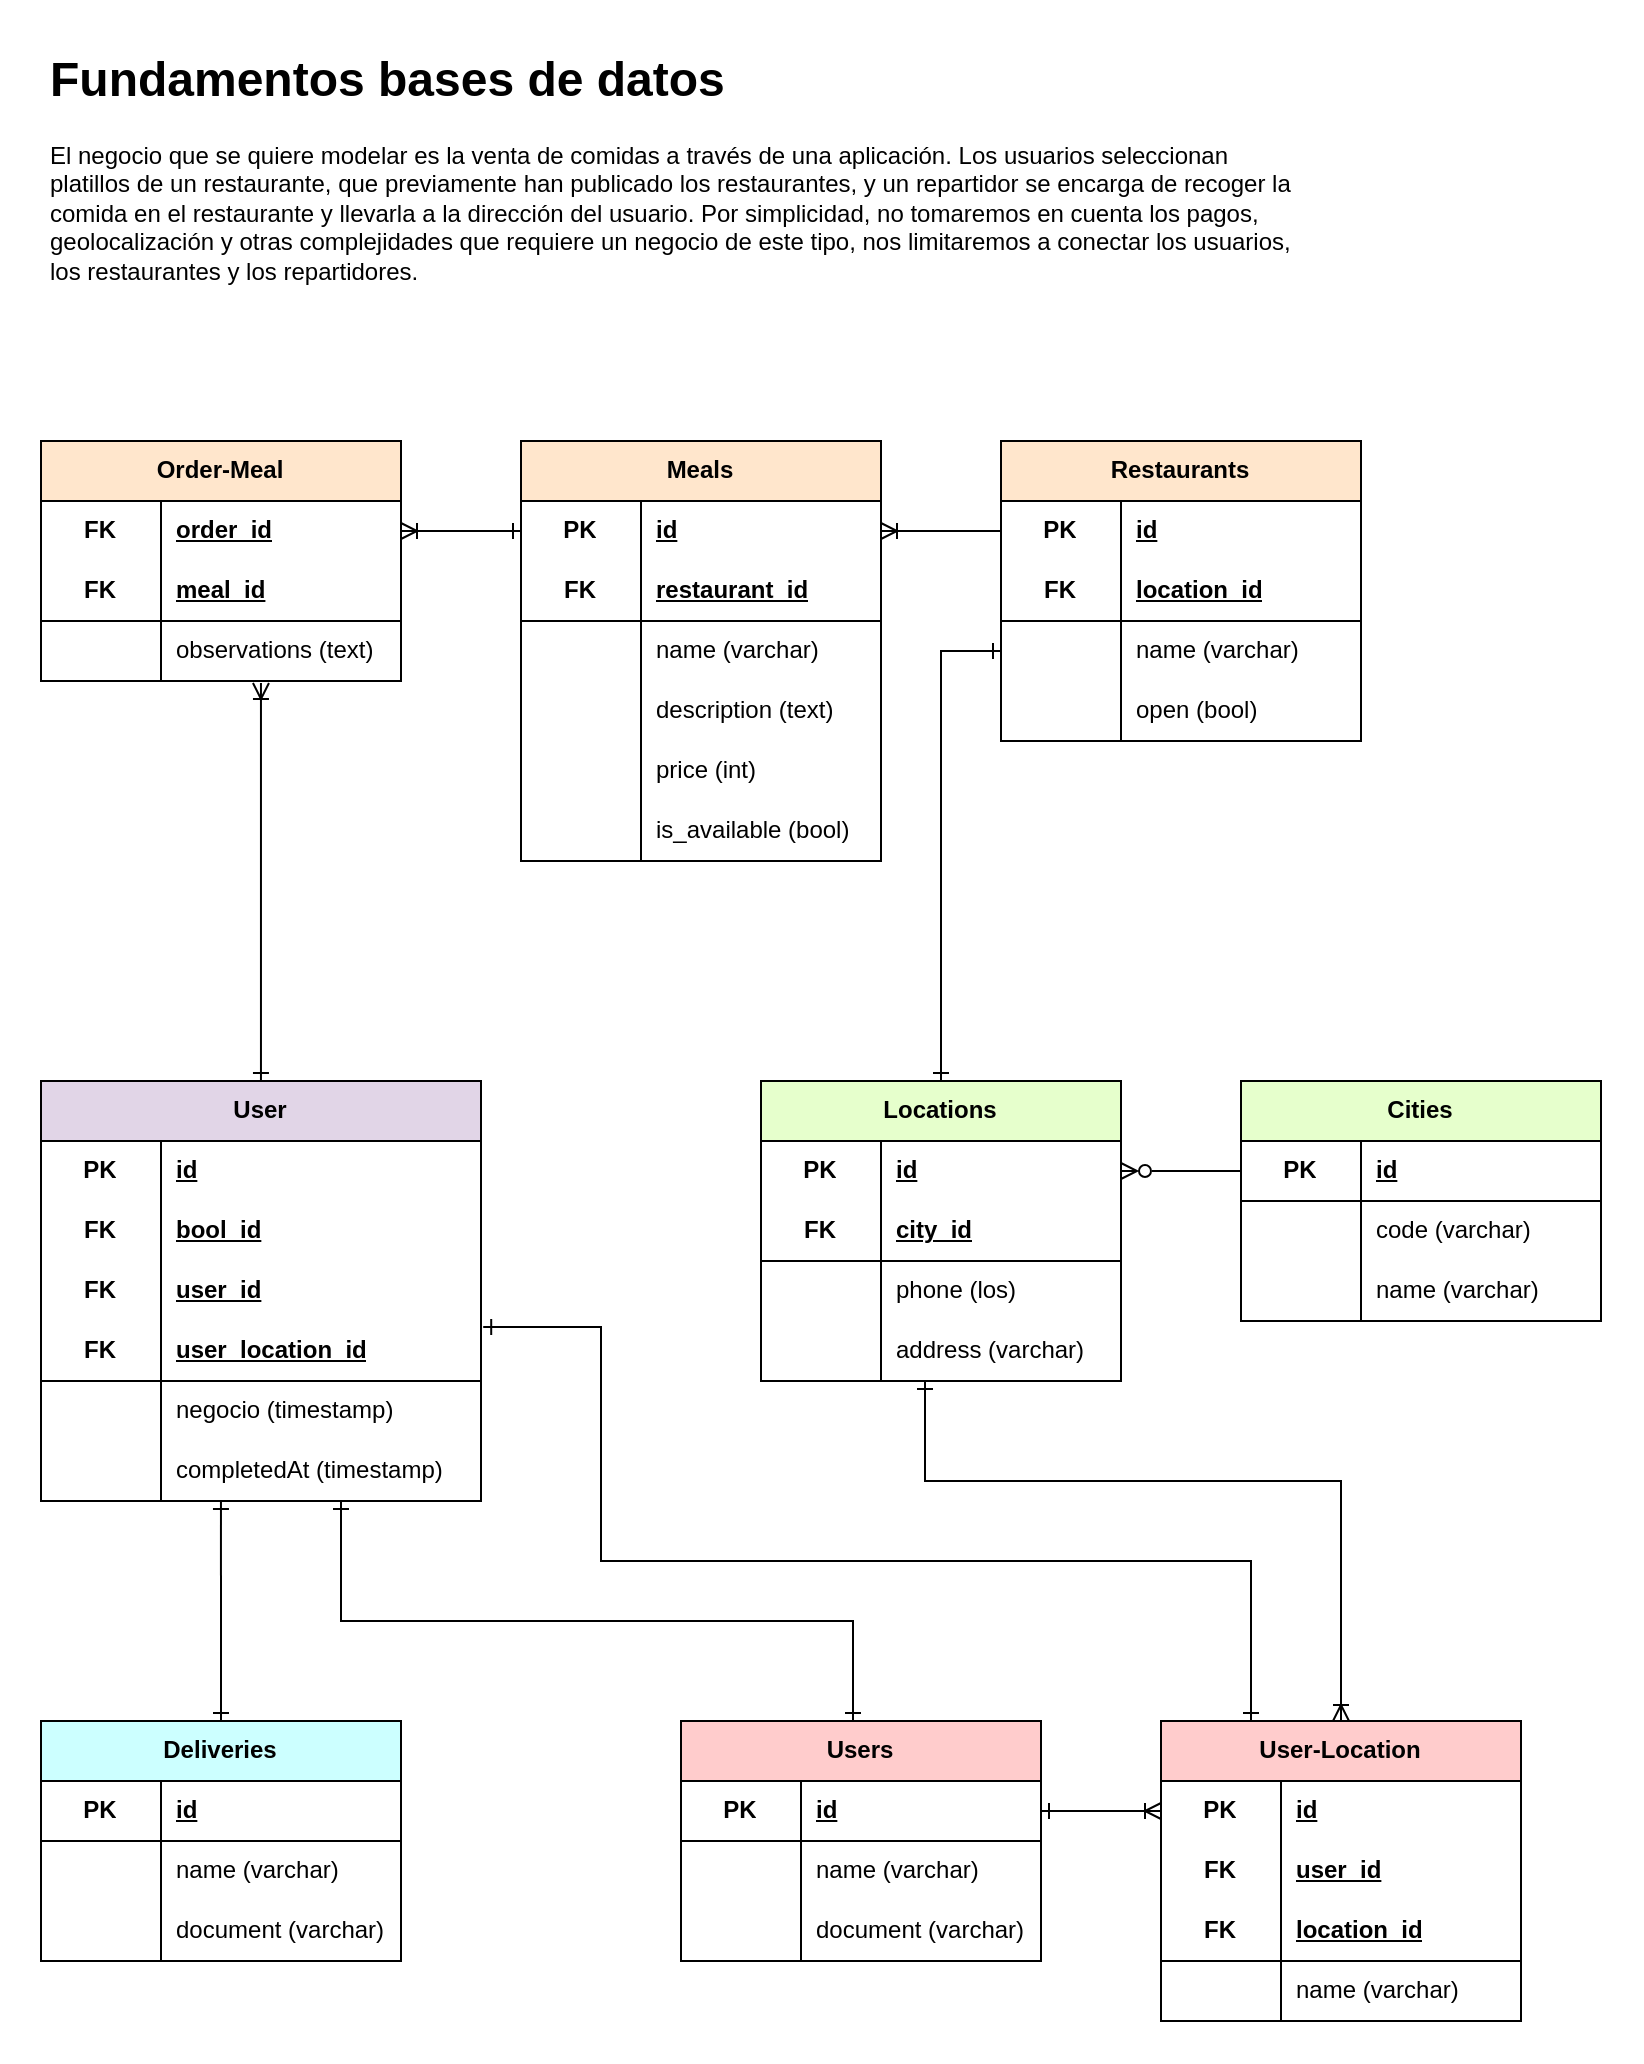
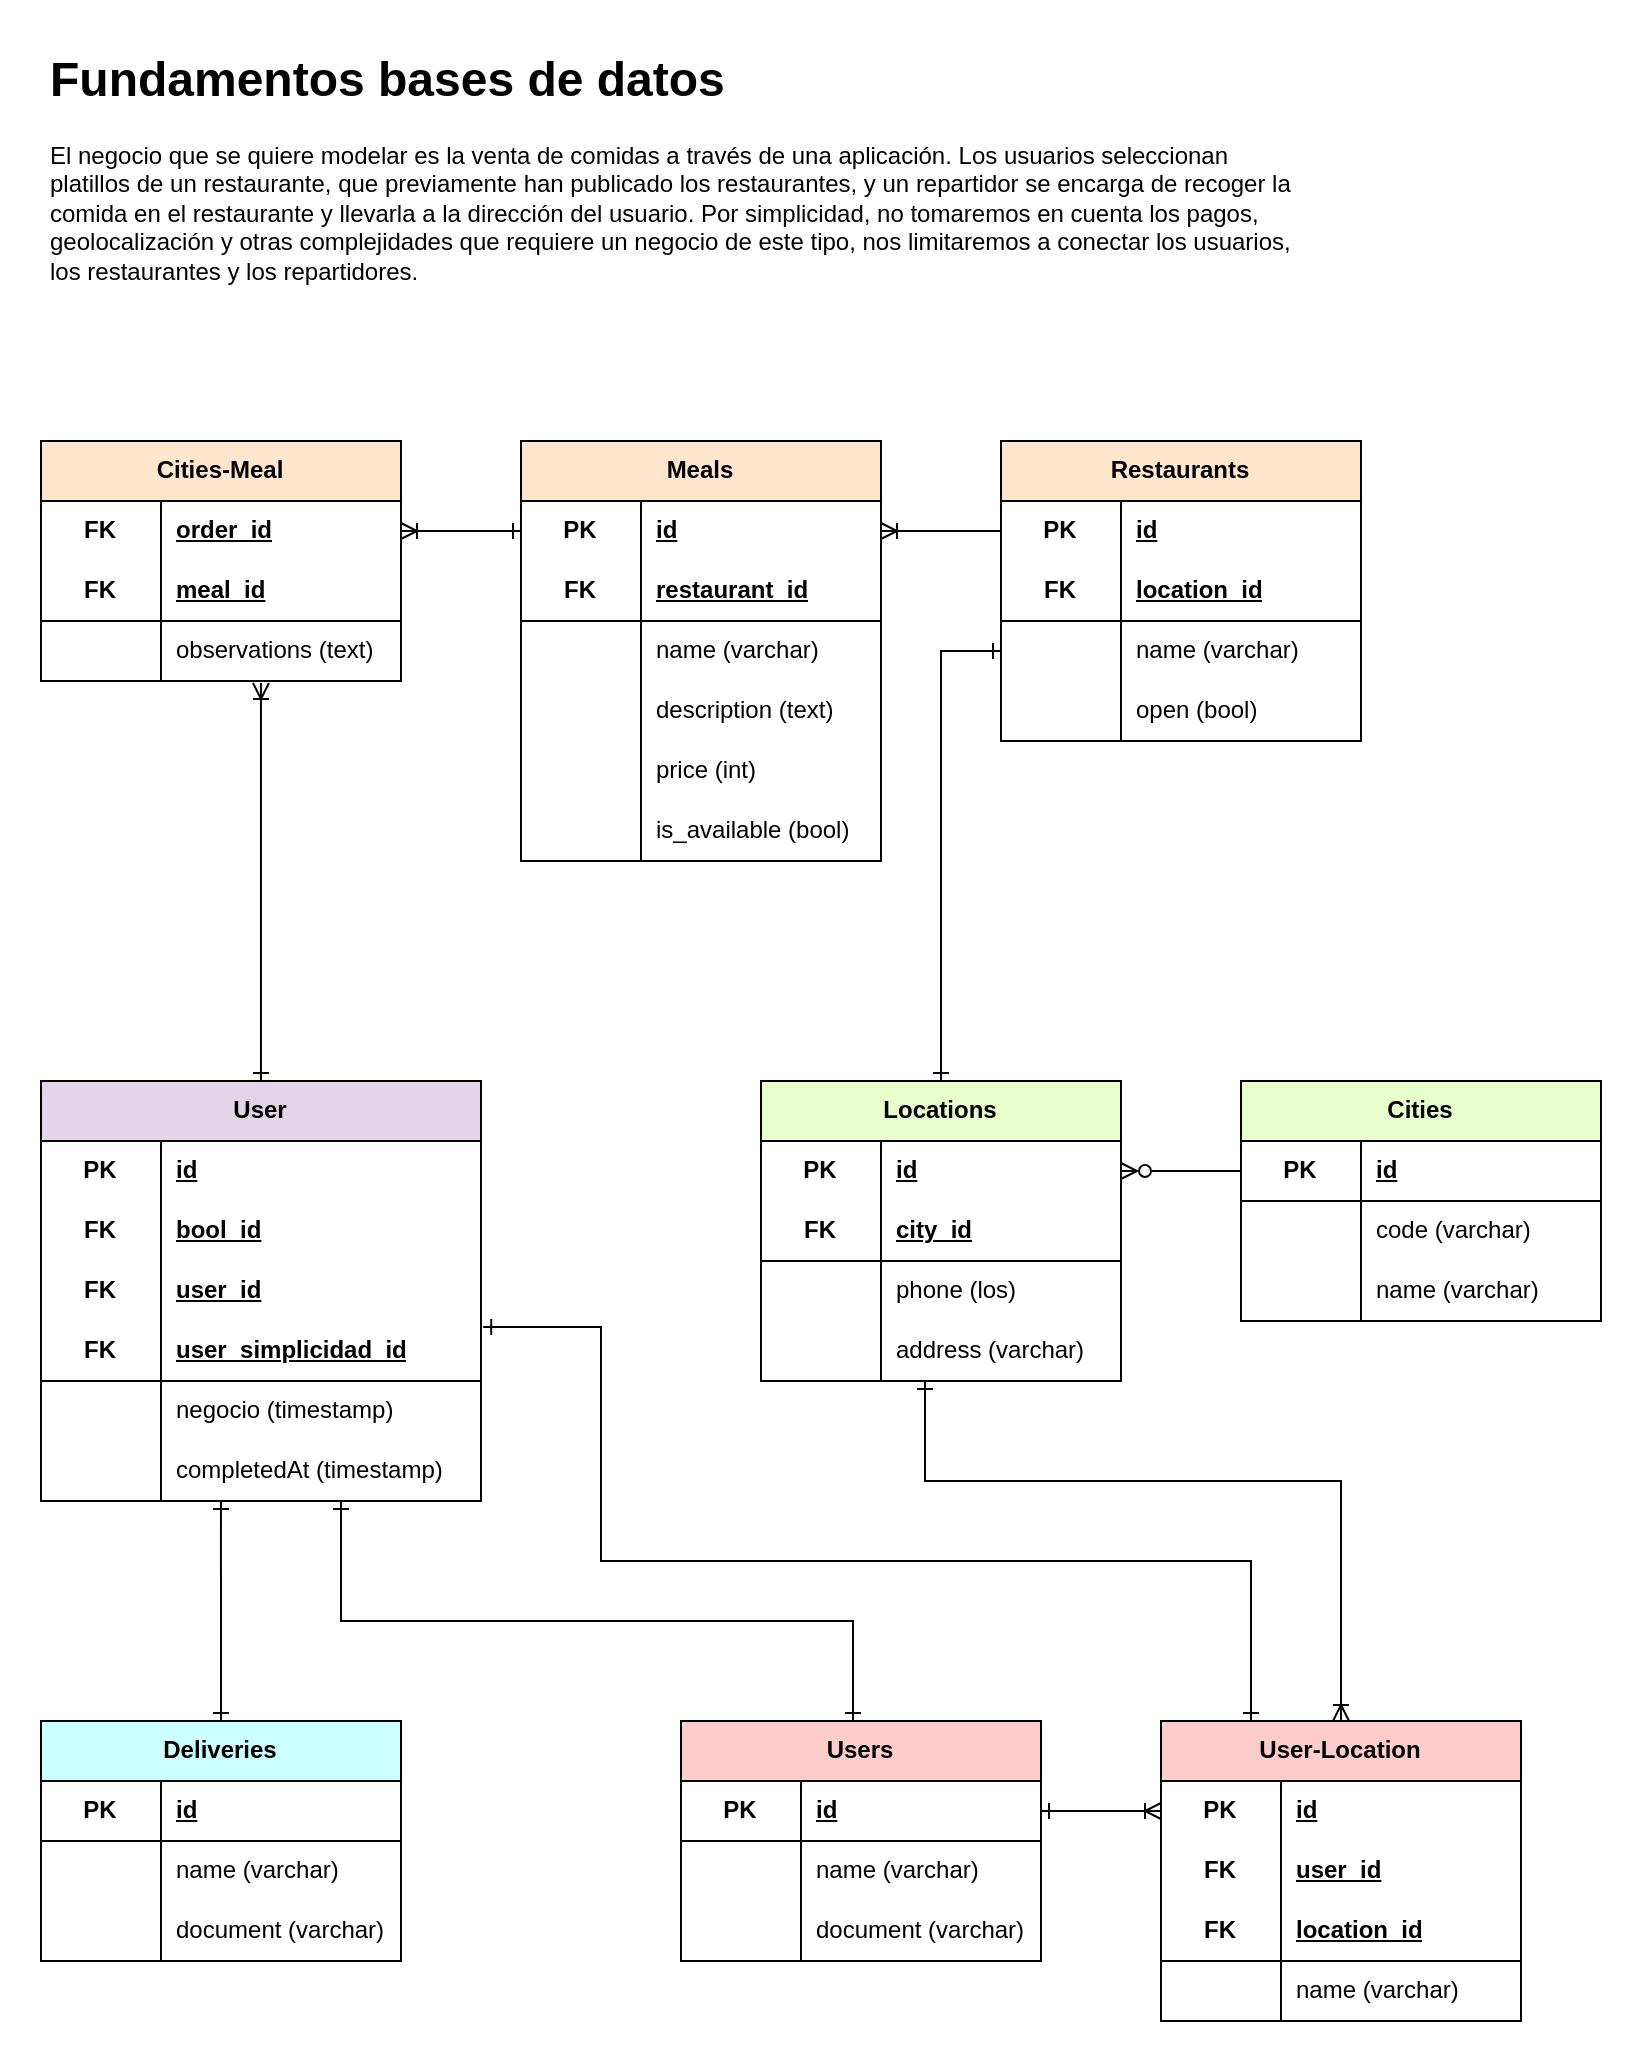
- <mxCell id="111" value="Order-Meal" style="shape=table;startSize=30;container=1;collapsible=1;childLayout=tableLayout;fixedRows=1;rowLines=0;fontStyle=1;align=center;resizeLast=1;html=1;whiteSpace=wrap;fillColor=#FFE6CC;" vertex="1" parent="1"><mxGeometry x="20" y="220" width="180" height="120" as="geometry" /></mxCell>
+ <mxCell id="111" value="Cities-Meal" style="shape=table;startSize=30;container=1;collapsible=1;childLayout=tableLayout;fixedRows=1;rowLines=0;fontStyle=1;align=center;resizeLast=1;html=1;whiteSpace=wrap;fillColor=#FFE6CC;" vertex="1" parent="1"><mxGeometry x="20" y="220" width="180" height="120" as="geometry" /></mxCell>
- <mxCell id="104" value="user_location_id" style="shape=partialRectangle;connectable=0;fillColor=none;top=0;left=0;bottom=0;right=0;align=left;spacingLeft=6;fontStyle=5;overflow=hidden;html=1;whiteSpace=wrap;" vertex="1" parent="102"><mxGeometry x="60" width="160" height="30" as="geometry"><mxRectangle width="160" height="30" as="alternateBounds" /></mxGeometry></mxCell>
+ <mxCell id="104" value="user_simplicidad_id" style="shape=partialRectangle;connectable=0;fillColor=none;top=0;left=0;bottom=0;right=0;align=left;spacingLeft=6;fontStyle=5;overflow=hidden;html=1;whiteSpace=wrap;" vertex="1" parent="102"><mxGeometry x="60" width="160" height="30" as="geometry"><mxRectangle width="160" height="30" as="alternateBounds" /></mxGeometry></mxCell>
